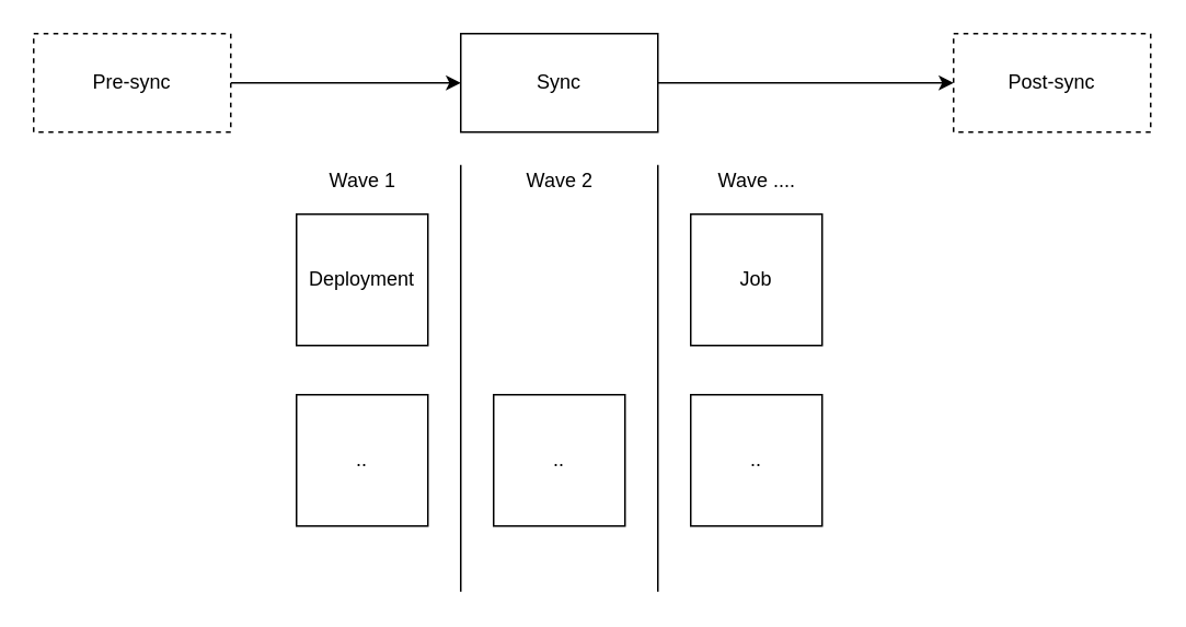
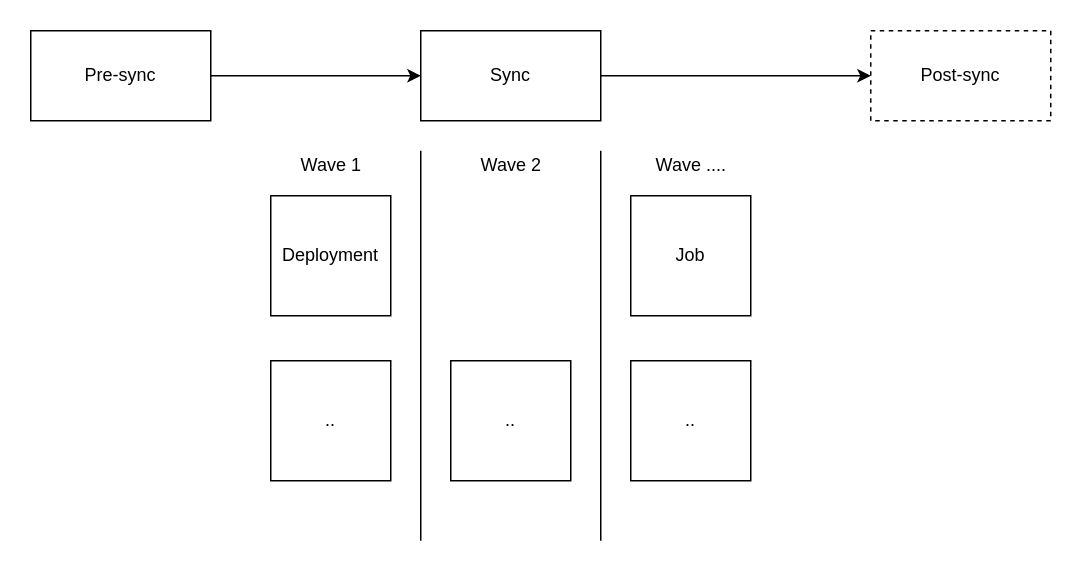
- <mxCell id="3" value="Pre-sync" style="rounded=0;whiteSpace=wrap;html=1;dashed=1;" vertex="1" parent="1"><mxGeometry x="20" y="20" width="120" height="60" as="geometry" /></mxCell>
+ <mxCell id="3" value="Pre-sync" style="rounded=0;whiteSpace=wrap;html=1;" vertex="1" parent="1"><mxGeometry x="20" y="20" width="120" height="60" as="geometry" /></mxCell>
